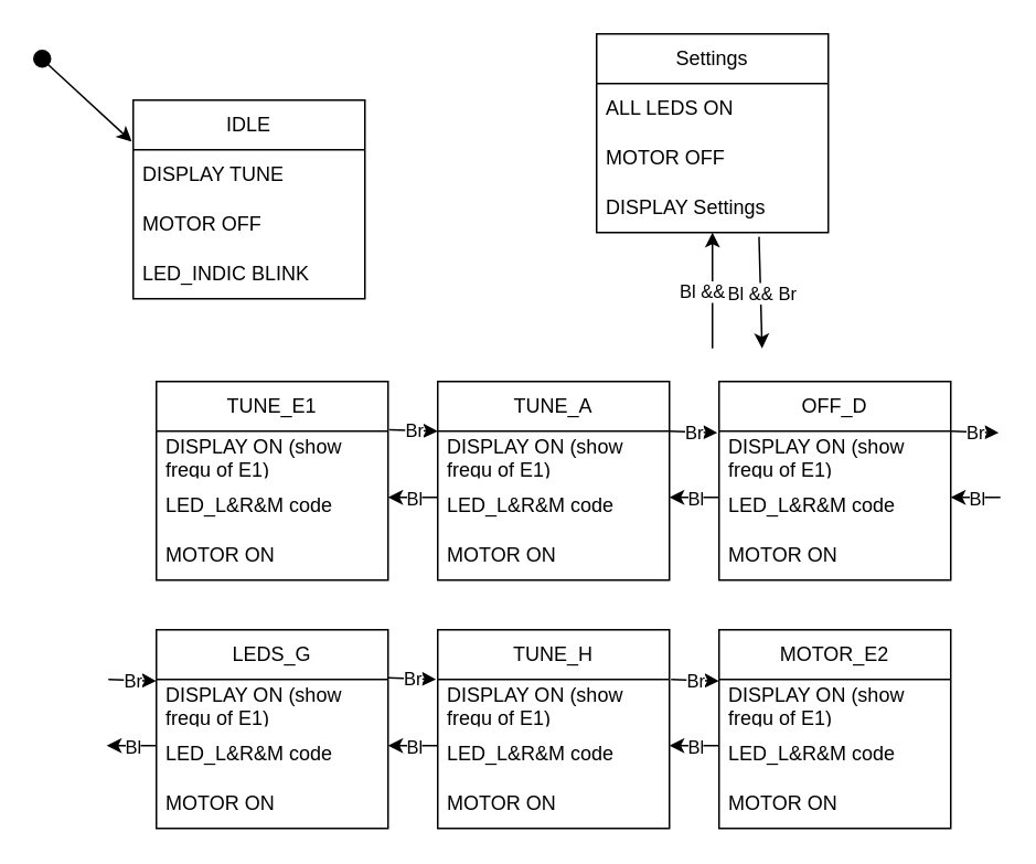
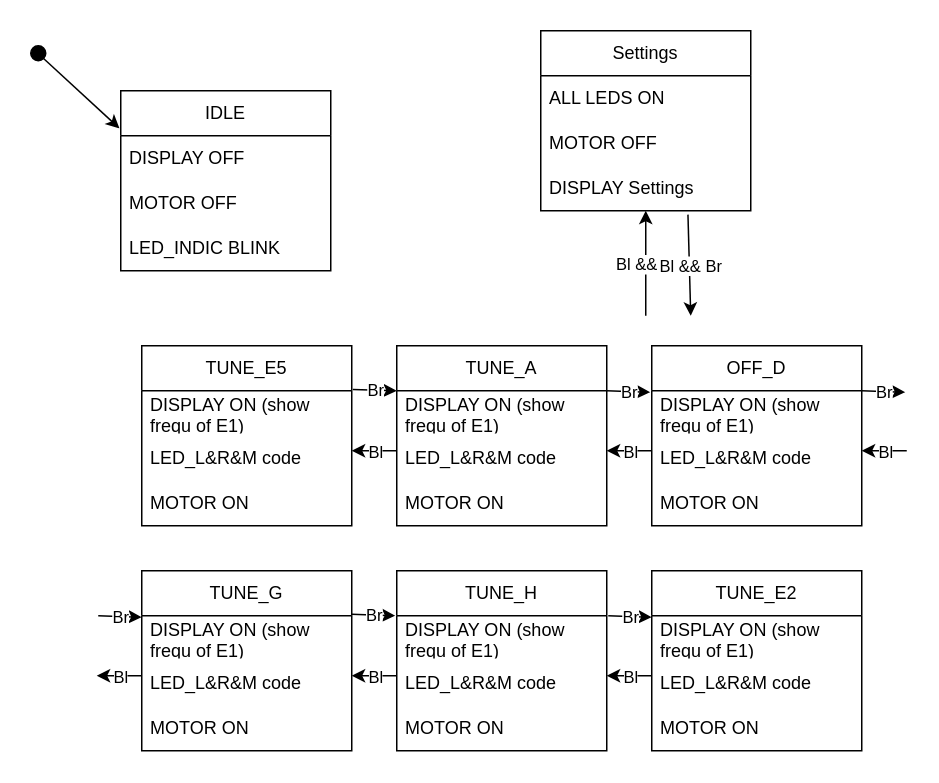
- <mxCell id="5" value="DISPLAY TUNE" style="text;strokeColor=none;fillColor=none;align=left;verticalAlign=middle;spacingLeft=4;spacingRight=4;overflow=hidden;points=[[0,0.5],[1,0.5]];portConstraint=eastwest;rotatable=0;whiteSpace=wrap;html=1;" vertex="1" parent="4"><mxGeometry y="30" width="140" height="30" as="geometry" /></mxCell>
+ <mxCell id="5" value="DISPLAY OFF" style="text;strokeColor=none;fillColor=none;align=left;verticalAlign=middle;spacingLeft=4;spacingRight=4;overflow=hidden;points=[[0,0.5],[1,0.5]];portConstraint=eastwest;rotatable=0;whiteSpace=wrap;html=1;" vertex="1" parent="4"><mxGeometry y="30" width="140" height="30" as="geometry" /></mxCell>
- <mxCell id="8" value="TUNE_E1" style="swimlane;fontStyle=0;childLayout=stackLayout;horizontal=1;startSize=30;horizontalStack=0;resizeParent=1;resizeParentMax=0;resizeLast=0;collapsible=1;marginBottom=0;whiteSpace=wrap;html=1;" vertex="1" parent="1"><mxGeometry x="94" y="230" width="140" height="120" as="geometry" /></mxCell>
+ <mxCell id="8" value="TUNE_E5" style="swimlane;fontStyle=0;childLayout=stackLayout;horizontal=1;startSize=30;horizontalStack=0;resizeParent=1;resizeParentMax=0;resizeLast=0;collapsible=1;marginBottom=0;whiteSpace=wrap;html=1;" vertex="1" parent="1"><mxGeometry x="94" y="230" width="140" height="120" as="geometry" /></mxCell>
- <mxCell id="20" value="LEDS_G" style="swimlane;fontStyle=0;childLayout=stackLayout;horizontal=1;startSize=30;horizontalStack=0;resizeParent=1;resizeParentMax=0;resizeLast=0;collapsible=1;marginBottom=0;whiteSpace=wrap;html=1;" vertex="1" parent="1"><mxGeometry x="94" y="380" width="140" height="120" as="geometry" /></mxCell>
+ <mxCell id="20" value="TUNE_G" style="swimlane;fontStyle=0;childLayout=stackLayout;horizontal=1;startSize=30;horizontalStack=0;resizeParent=1;resizeParentMax=0;resizeLast=0;collapsible=1;marginBottom=0;whiteSpace=wrap;html=1;" vertex="1" parent="1"><mxGeometry x="94" y="380" width="140" height="120" as="geometry" /></mxCell>
- <mxCell id="28" value="MOTOR_E2" style="swimlane;fontStyle=0;childLayout=stackLayout;horizontal=1;startSize=30;horizontalStack=0;resizeParent=1;resizeParentMax=0;resizeLast=0;collapsible=1;marginBottom=0;whiteSpace=wrap;html=1;" vertex="1" parent="1"><mxGeometry x="434" y="380" width="140" height="120" as="geometry" /></mxCell>
+ <mxCell id="28" value="TUNE_E2" style="swimlane;fontStyle=0;childLayout=stackLayout;horizontal=1;startSize=30;horizontalStack=0;resizeParent=1;resizeParentMax=0;resizeLast=0;collapsible=1;marginBottom=0;whiteSpace=wrap;html=1;" vertex="1" parent="1"><mxGeometry x="434" y="380" width="140" height="120" as="geometry" /></mxCell>
